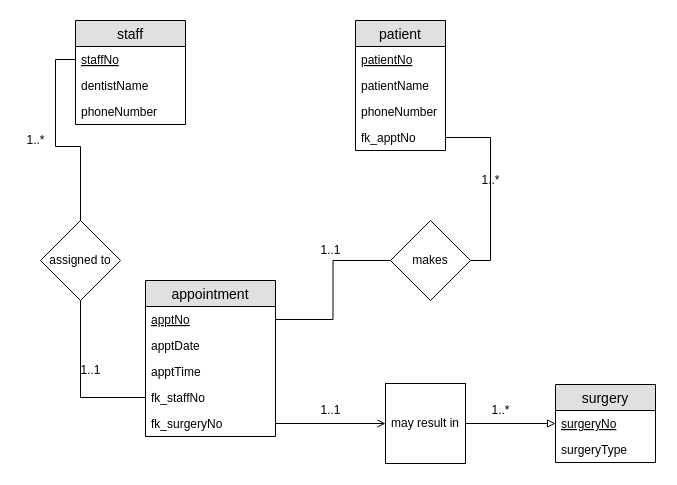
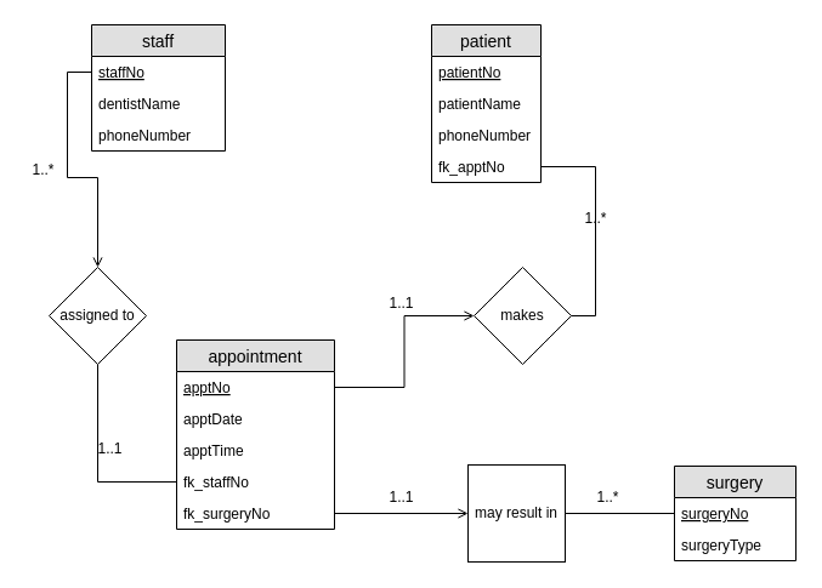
- <mxCell id="12" style="edgeStyle=orthogonalEdgeStyle;rounded=0;orthogonalLoop=1;jettySize=auto;html=1;exitX=0;exitY=0.5;exitDx=0;exitDy=0;endArrow=none;endFill=0;" parent="1" source="14" target="11" edge="1"><mxGeometry relative="1" as="geometry" /></mxCell>
+ <mxCell id="12" style="edgeStyle=orthogonalEdgeStyle;rounded=0;orthogonalLoop=1;jettySize=auto;html=1;exitX=0;exitY=0.5;exitDx=0;exitDy=0;endArrow=open;endFill=0;" parent="1" source="14" target="11" edge="1"><mxGeometry relative="1" as="geometry" /></mxCell>
- <mxCell id="26" style="edgeStyle=orthogonalEdgeStyle;rounded=0;orthogonalLoop=1;jettySize=auto;html=1;exitX=1;exitY=0.5;exitDx=0;exitDy=0;entryX=0;entryY=0.5;entryDx=0;entryDy=0;endArrow=none;endFill=0;" parent="1" source="5" target="24" edge="1"><mxGeometry relative="1" as="geometry" /></mxCell>
+ <mxCell id="26" style="edgeStyle=orthogonalEdgeStyle;rounded=0;orthogonalLoop=1;jettySize=auto;html=1;exitX=1;exitY=0.5;exitDx=0;exitDy=0;entryX=0;entryY=0.5;entryDx=0;entryDy=0;endArrow=open;endFill=0;" parent="1" source="5" target="24" edge="1"><mxGeometry relative="1" as="geometry" /></mxCell>
- <mxCell id="17" style="edgeStyle=orthogonalEdgeStyle;rounded=0;orthogonalLoop=1;jettySize=auto;html=1;exitX=1;exitY=0.5;exitDx=0;exitDy=0;entryX=0;entryY=0.5;entryDx=0;entryDy=0;endArrow=block;endFill=0;" parent="1" source="18" target="28" edge="1"><mxGeometry relative="1" as="geometry" /></mxCell>
+ <mxCell id="17" style="edgeStyle=orthogonalEdgeStyle;rounded=0;orthogonalLoop=1;jettySize=auto;html=1;exitX=1;exitY=0.5;exitDx=0;exitDy=0;entryX=0;entryY=0.5;entryDx=0;entryDy=0;endArrow=none;endFill=0;" parent="1" source="18" target="28" edge="1"><mxGeometry relative="1" as="geometry" /></mxCell>
